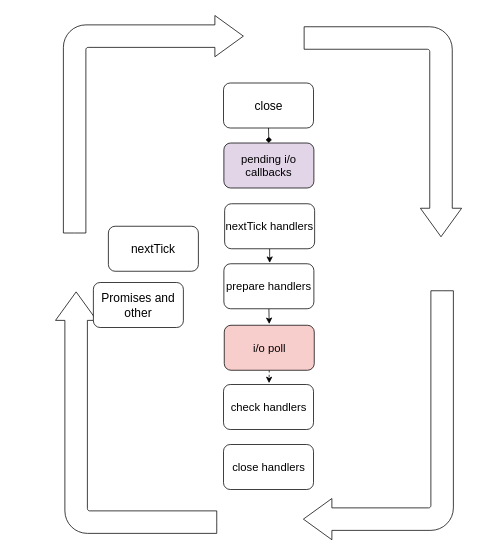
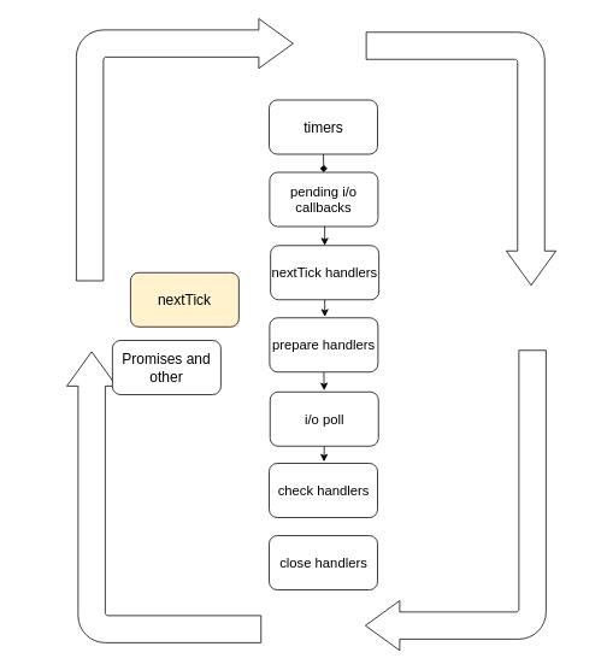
- <mxCell id="5" value="close" style="rounded=1;whiteSpace=wrap;html=1;strokeWidth=1;fontSize=16;" vertex="1" parent="1"><mxGeometry x="297.5" y="110" width="120" height="60" as="geometry" /></mxCell>
+ <mxCell id="5" value="timers" style="rounded=1;whiteSpace=wrap;html=1;strokeWidth=1;fontSize=16;" vertex="1" parent="1"><mxGeometry x="297.5" y="110" width="120" height="60" as="geometry" /></mxCell>
- <mxCell id="3" value="pending i/o callbacks" style="rounded=1;whiteSpace=wrap;html=1;strokeWidth=1;fontSize=15;fillColor=#e1d5e7;" vertex="1" parent="1"><mxGeometry x="298" y="190" width="120" height="60" as="geometry" /></mxCell>
+ <mxCell id="3" value="pending i/o callbacks" style="rounded=1;whiteSpace=wrap;html=1;strokeWidth=1;fontSize=15;" vertex="1" parent="1"><mxGeometry x="298" y="190" width="120" height="60" as="geometry" /></mxCell>
+ <mxCell id="2" style="edgeStyle=orthogonalEdgeStyle;rounded=0;orthogonalLoop=1;jettySize=auto;html=1;exitX=0.5;exitY=1;exitDx=0;exitDy=0;entryX=0.5;entryY=0;entryDx=0;entryDy=0;fontSize=15;" edge="1" parent="1" source="3" target="7"><mxGeometry relative="1" as="geometry" /></mxCell>
- <mxCell id="18" value="nextTick" style="rounded=1;whiteSpace=wrap;html=1;strokeWidth=1;fontSize=16;" vertex="1" parent="1"><mxGeometry x="144" y="301" width="120" height="60" as="geometry" /></mxCell>
+ <mxCell id="18" value="nextTick" style="rounded=1;whiteSpace=wrap;html=1;strokeWidth=1;fontSize=16;fillColor=#fff2cc;" vertex="1" parent="1"><mxGeometry x="144" y="301" width="120" height="60" as="geometry" /></mxCell>
- <mxCell id="11" value="i/o poll" style="rounded=1;whiteSpace=wrap;html=1;strokeWidth=1;fontSize=15;fillColor=#f8cecc;" vertex="1" parent="1"><mxGeometry x="298.5" y="433" width="120" height="60" as="geometry" /></mxCell>
+ <mxCell id="11" value="i/o poll" style="rounded=1;whiteSpace=wrap;html=1;strokeWidth=1;fontSize=15;" vertex="1" parent="1"><mxGeometry x="298.5" y="433" width="120" height="60" as="geometry" /></mxCell>
- <mxCell id="10" style="edgeStyle=orthogonalEdgeStyle;rounded=0;orthogonalLoop=1;jettySize=auto;html=1;exitX=0.5;exitY=1;exitDx=0;exitDy=0;entryX=0.506;entryY=-0.03;entryDx=0;entryDy=0;entryPerimeter=0;fontSize=15;dashed=1;" edge="1" parent="1" source="11" target="12"><mxGeometry relative="1" as="geometry" /></mxCell>
+ <mxCell id="10" style="edgeStyle=orthogonalEdgeStyle;rounded=0;orthogonalLoop=1;jettySize=auto;html=1;exitX=0.5;exitY=1;exitDx=0;exitDy=0;entryX=0.506;entryY=-0.03;entryDx=0;entryDy=0;entryPerimeter=0;fontSize=15;" edge="1" parent="1" source="11" target="12"><mxGeometry relative="1" as="geometry" /></mxCell>
